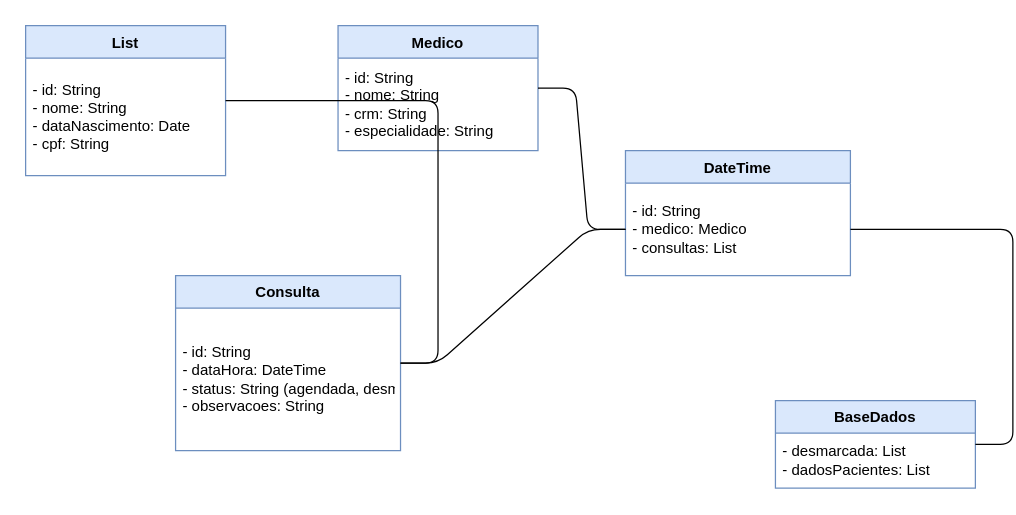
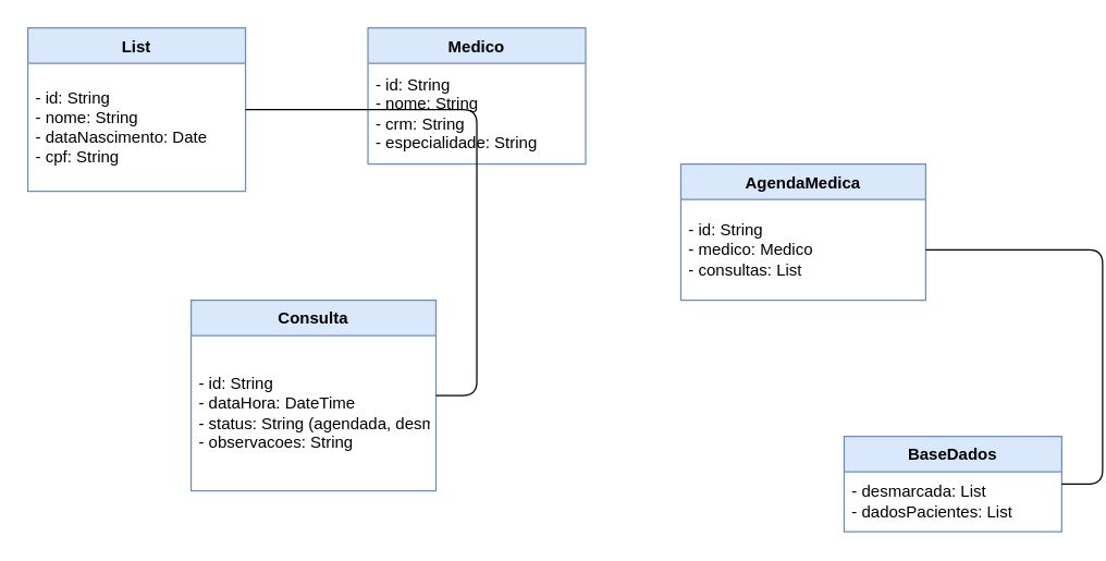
- <mxCell id="13" value="" style="endArrow=none;html=1;edgeStyle=entityRelationEdgeStyle;startFill=0;endFill=0;endSize=6;startSize=6;" edge="1" parent="1" source="4" target="9"><mxGeometry width="100" height="100" relative="1" as="geometry"><mxPoint x="420" y="120" as="sourcePoint" /><mxPoint x="500" y="150" as="targetPoint" /></mxGeometry></mxCell>
- <mxCell id="14" value="1" style="edgeLabel;html=1;align=center;verticalAlign=middle;resizable=0;points=[];" relativenormal="0.25" parent="13"><mxPoint x="-16" y="-10" as="offset" /></mxCell>
- <mxCell id="15" value="1" style="edgeLabel;html=1;align=center;verticalAlign=middle;resizable=0;points=[];" relativenormal="-0.25" parent="13"><mxPoint x="-16" y="10" as="offset" /></mxCell>
- <mxCell id="8" value="DateTime" style="swimlane;fontStyle=1;align=center;verticalAlign=top;childLayout=stackLayout;horizontal=1;startSize=26;fillColor=#dae8fc;strokeColor=#6c8ebf;" vertex="1" parent="1"><mxGeometry x="500" y="120" width="180" height="100" as="geometry" /></mxCell>
+ <mxCell id="8" value="AgendaMedica" style="swimlane;fontStyle=1;align=center;verticalAlign=top;childLayout=stackLayout;horizontal=1;startSize=26;fillColor=#dae8fc;strokeColor=#6c8ebf;" vertex="1" parent="1"><mxGeometry x="500" y="120" width="180" height="100" as="geometry" /></mxCell>
- <mxCell id="16" value="" style="endArrow=none;html=1;edgeStyle=entityRelationEdgeStyle;startFill=0;endFill=0;endSize=6;startSize=6;" edge="1" parent="1" source="6" target="9"><mxGeometry width="100" height="100" relative="1" as="geometry"><mxPoint x="320" y="290" as="sourcePoint" /><mxPoint x="500" y="190" as="targetPoint" /></mxGeometry></mxCell>
- <mxCell id="17" value="N" style="edgeLabel;html=1;align=center;verticalAlign=middle;resizable=0;points=[];" relativenormal="0.25" parent="16"><mxPoint x="16" y="10" as="offset" /></mxCell>
- <mxCell id="18" value="1" style="edgeLabel;html=1;align=center;verticalAlign=middle;resizable=0;points=[];" relativenormal="-0.25" parent="16"><mxPoint x="-16" y="10" as="offset" /></mxCell>
